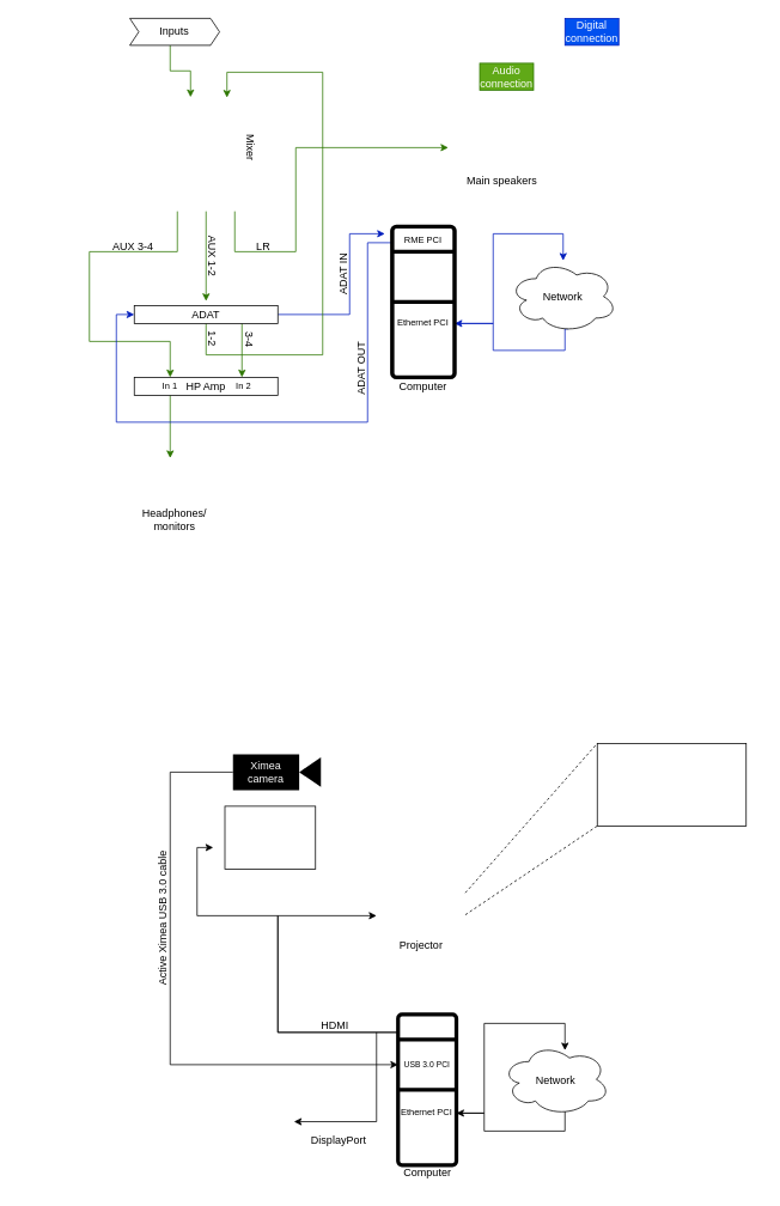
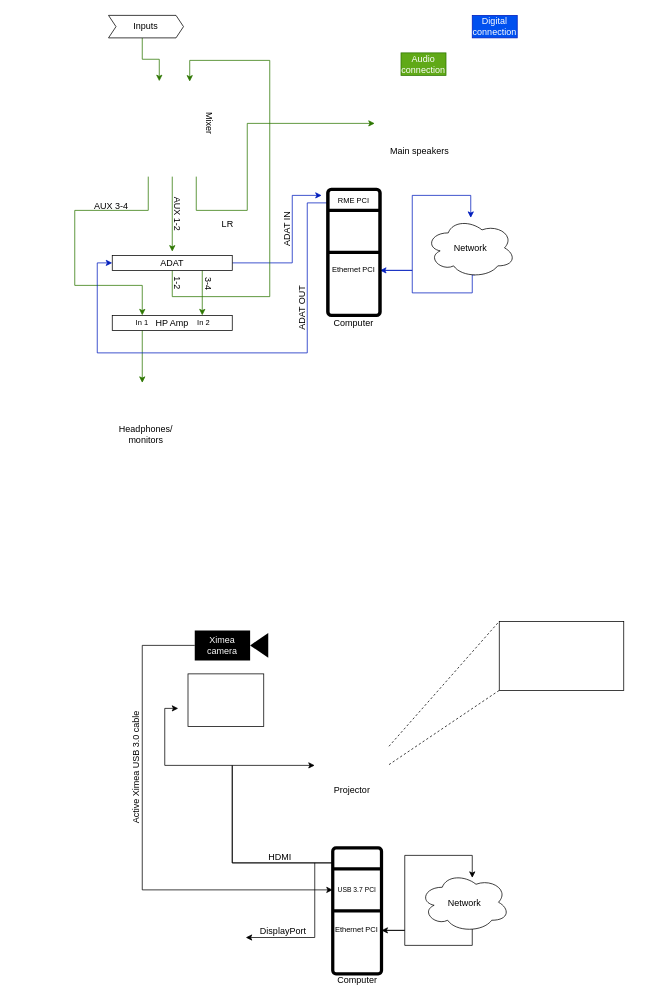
- <mxCell id="28" value="LR" style="text;html=1;strokeColor=none;fillColor=none;align=center;verticalAlign=middle;whiteSpace=wrap;rounded=0;" parent="1" vertex="1"><mxGeometry x="278" y="259" width="30" height="30" as="geometry" /></mxCell>
+ <mxCell id="28" value="LR" style="text;html=1;strokeColor=none;fillColor=none;align=center;verticalAlign=middle;whiteSpace=wrap;rounded=0;" parent="1" vertex="1"><mxGeometry x="288" y="284" width="30" height="30" as="geometry" /></mxCell>
- <mxCell id="71" value="USB 3.0 PCI" style="text;html=1;strokeColor=none;fillColor=none;align=center;verticalAlign=middle;whiteSpace=wrap;rounded=0;fontColor=#000000;fontSize=9;" vertex="1" parent="1"><mxGeometry x="428" y="1170.5" width="95" height="30" as="geometry" /></mxCell>
+ <mxCell id="71" value="USB 3.7 PCI" style="text;html=1;strokeColor=none;fillColor=none;align=center;verticalAlign=middle;whiteSpace=wrap;rounded=0;fontColor=#000000;fontSize=9;" vertex="1" parent="1"><mxGeometry x="428" y="1170.5" width="95" height="30" as="geometry" /></mxCell>
- <mxCell id="47" value="DisplayPort" style="text;html=1;strokeColor=none;fillColor=none;align=center;verticalAlign=middle;whiteSpace=wrap;rounded=0;fontColor=#000000;" vertex="1" parent="1"><mxGeometry x="346.5" y="1255.5" width="60" height="30" as="geometry" /></mxCell>
+ <mxCell id="47" value="DisplayPort" style="text;html=1;strokeColor=none;fillColor=none;align=center;verticalAlign=middle;whiteSpace=wrap;rounded=0;fontColor=#000000;" vertex="1" parent="1"><mxGeometry x="346.5" y="1225.5" width="60" height="30" as="geometry" /></mxCell>
